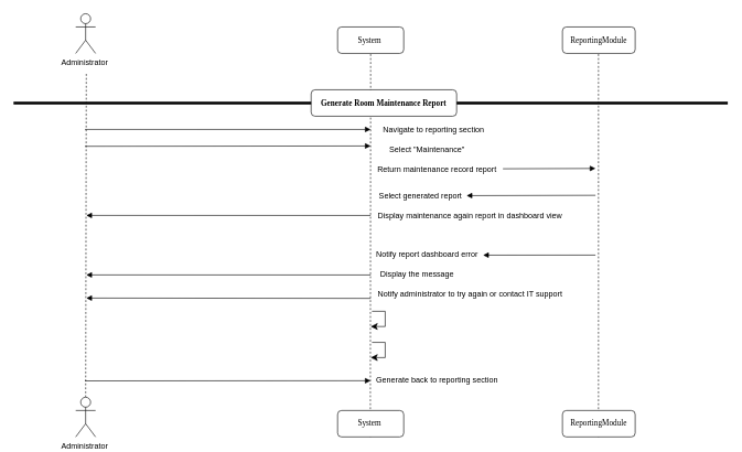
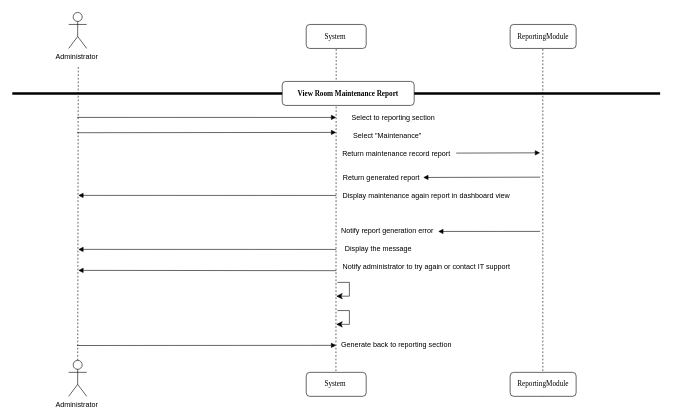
- <mxCell id="9" value="&lt;b&gt;Generate Room Maintenance Report&lt;/b&gt;" style="shape=umlLifeline;perimeter=lifelinePerimeter;whiteSpace=wrap;html=1;container=1;collapsible=0;recursiveResize=0;outlineConnect=0;rounded=1;shadow=0;comic=0;labelBackgroundColor=none;strokeWidth=1;fontFamily=Verdana;fontSize=12;align=center;" vertex="1" parent="1"><mxGeometry x="470" y="135" width="220" height="40" as="geometry" /></mxCell>
+ <mxCell id="9" value="&lt;b&gt;View Room Maintenance Report&lt;/b&gt;" style="shape=umlLifeline;perimeter=lifelinePerimeter;whiteSpace=wrap;html=1;container=1;collapsible=0;recursiveResize=0;outlineConnect=0;rounded=1;shadow=0;comic=0;labelBackgroundColor=none;strokeWidth=1;fontFamily=Verdana;fontSize=12;align=center;" vertex="1" parent="1"><mxGeometry x="470" y="135" width="220" height="40" as="geometry" /></mxCell>
- <mxCell id="10" value="Navigate to reporting section" style="text;html=1;align=center;verticalAlign=middle;resizable=0;points=[];autosize=1;strokeColor=none;fillColor=none;" vertex="1" parent="1"><mxGeometry x="565" y="180" width="180" height="30" as="geometry" /></mxCell>
+ <mxCell id="10" value="Select to reporting section" style="text;html=1;align=center;verticalAlign=middle;resizable=0;points=[];autosize=1;strokeColor=none;fillColor=none;" vertex="1" parent="1"><mxGeometry x="565" y="180" width="180" height="30" as="geometry" /></mxCell>
- <mxCell id="23" value="Select generated report" style="text;html=1;align=center;verticalAlign=middle;resizable=0;points=[];autosize=1;strokeColor=none;fillColor=none;" vertex="1" parent="1"><mxGeometry x="560" y="280" width="150" height="30" as="geometry" /></mxCell>
+ <mxCell id="23" value="Return generated report" style="text;html=1;align=center;verticalAlign=middle;resizable=0;points=[];autosize=1;strokeColor=none;fillColor=none;" vertex="1" parent="1"><mxGeometry x="560" y="280" width="150" height="30" as="geometry" /></mxCell>
- <mxCell id="13" value="Notify report dashboard error" style="text;html=1;align=center;verticalAlign=middle;resizable=0;points=[];autosize=1;strokeColor=none;fillColor=none;" vertex="1" parent="1"><mxGeometry x="555" y="370" width="180" height="30" as="geometry" /></mxCell>
+ <mxCell id="13" value="Notify report generation error" style="text;html=1;align=center;verticalAlign=middle;resizable=0;points=[];autosize=1;strokeColor=none;fillColor=none;" vertex="1" parent="1"><mxGeometry x="555" y="370" width="180" height="30" as="geometry" /></mxCell>
